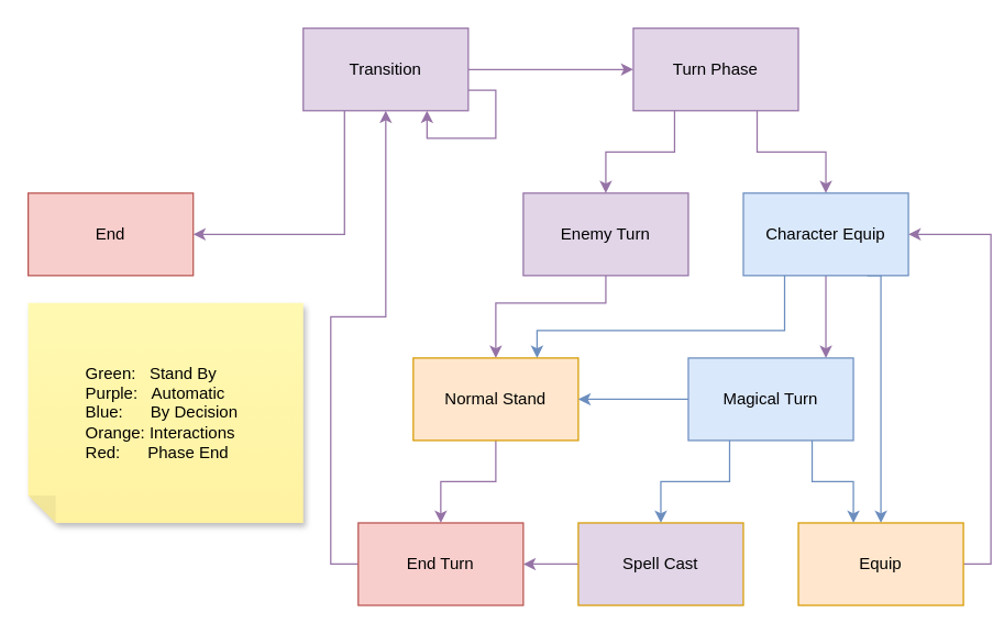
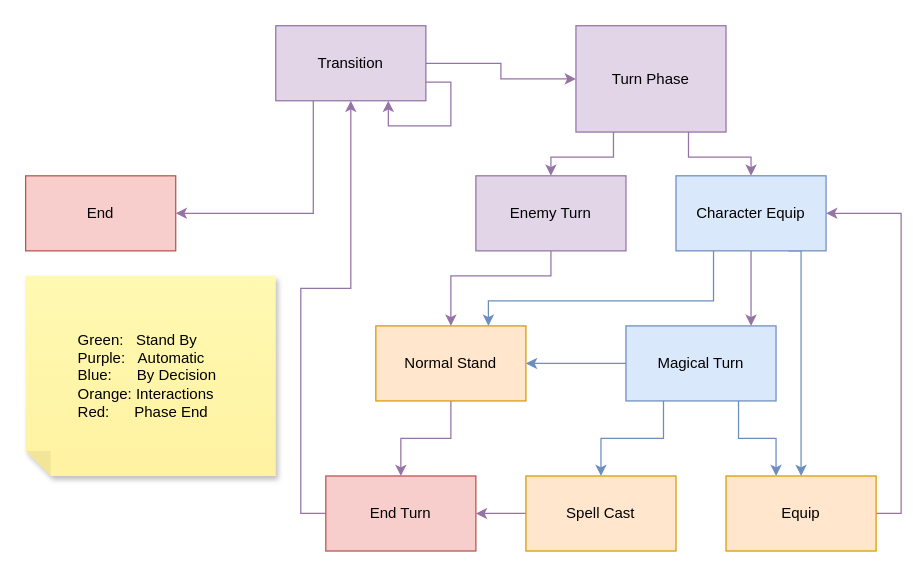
- <mxCell id="8" value="Turn Phase" style="whiteSpace=wrap;html=1;fillColor=#e1d5e7;strokeColor=#9673a6;" vertex="1" parent="1"><mxGeometry x="460" y="20" width="120" height="60" as="geometry" /></mxCell>
+ <mxCell id="8" value="Turn Phase" style="whiteSpace=wrap;html=1;fillColor=#e1d5e7;strokeColor=#9673a6;" vertex="1" parent="1"><mxGeometry x="460" y="20" width="120" height="85" as="geometry" /></mxCell>
- <mxCell id="24" value="Spell Cast" style="whiteSpace=wrap;html=1;fillColor=#e1d5e7;strokeColor=#d79b00;" vertex="1" parent="1"><mxGeometry x="420" y="380" width="120" height="60" as="geometry" /></mxCell>
+ <mxCell id="24" value="Spell Cast" style="whiteSpace=wrap;html=1;fillColor=#ffe6cc;strokeColor=#d79b00;" vertex="1" parent="1"><mxGeometry x="420" y="380" width="120" height="60" as="geometry" /></mxCell>
